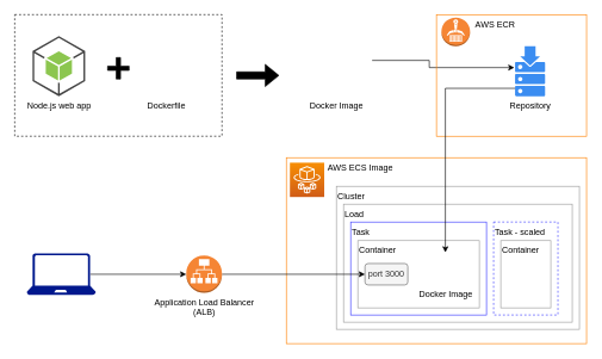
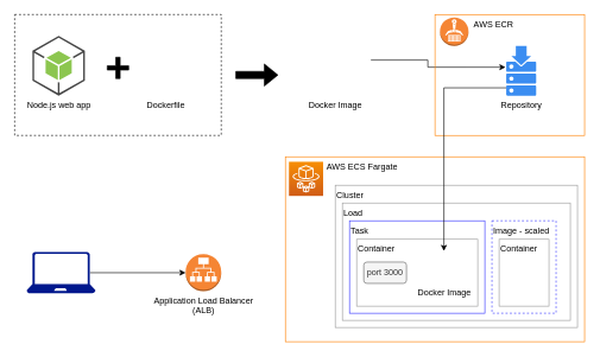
- <mxCell id="11" value="Repository" style="html=1;aspect=fixed;strokeColor=none;shadow=0;align=center;verticalAlign=top;fillColor=#3B8DF1;shape=mxgraph.gcp2.repository;dashed=1;labelPosition=center;verticalLabelPosition=bottom;" parent="1" vertex="1"><mxGeometry x="720" y="64" width="42" height="70" as="geometry" /></mxCell>
+ <mxCell id="11" value="Repository" style="html=1;aspect=fixed;strokeColor=none;shadow=0;align=center;verticalAlign=top;fillColor=#3B8DF1;shape=mxgraph.gcp2.repository;dashed=1;labelPosition=center;verticalLabelPosition=bottom;" parent="1" vertex="1"><mxGeometry x="710" y="64" width="42" height="70" as="geometry" /></mxCell>
- <mxCell id="12" value="&amp;nbsp;&amp;nbsp;&amp;nbsp;&amp;nbsp;&amp;nbsp;&amp;nbsp;&amp;nbsp;&amp;nbsp;&amp;nbsp;&amp;nbsp;&amp;nbsp;&amp;nbsp;&amp;nbsp;&amp;nbsp;&amp;nbsp;&amp;nbsp; AWS ECS Image" style="rounded=0;whiteSpace=wrap;html=1;fillColor=none;align=left;verticalAlign=top;strokeColor=#FF8000;" parent="1" vertex="1"><mxGeometry x="400" y="220" width="420" height="260" as="geometry" /></mxCell>
+ <mxCell id="12" value="&amp;nbsp;&amp;nbsp;&amp;nbsp;&amp;nbsp;&amp;nbsp;&amp;nbsp;&amp;nbsp;&amp;nbsp;&amp;nbsp;&amp;nbsp;&amp;nbsp;&amp;nbsp;&amp;nbsp;&amp;nbsp;&amp;nbsp;&amp;nbsp; AWS ECS Fargate" style="rounded=0;whiteSpace=wrap;html=1;fillColor=none;align=left;verticalAlign=top;strokeColor=#FF8000;" parent="1" vertex="1"><mxGeometry x="400" y="220" width="420" height="260" as="geometry" /></mxCell>
- <mxCell id="25" value="Task - scaled" style="rounded=0;whiteSpace=wrap;html=1;fillColor=none;align=left;verticalAlign=top;strokeColor=#3333FF;dashed=1;" vertex="1" parent="1"><mxGeometry x="690" y="310" width="90" height="130" as="geometry" /></mxCell>
+ <mxCell id="25" value="Image - scaled" style="rounded=0;whiteSpace=wrap;html=1;fillColor=none;align=left;verticalAlign=top;strokeColor=#3333FF;dashed=1;" vertex="1" parent="1"><mxGeometry x="690" y="310" width="90" height="130" as="geometry" /></mxCell>
- <mxCell id="20" style="edgeStyle=orthogonalEdgeStyle;rounded=0;orthogonalLoop=1;jettySize=auto;html=1;exitX=1;exitY=0.5;exitDx=0;exitDy=0;exitPerimeter=0;entryX=0;entryY=0.5;entryDx=0;entryDy=0;" parent="1" source="21" target="19" edge="1"><mxGeometry relative="1" as="geometry" /></mxCell>
